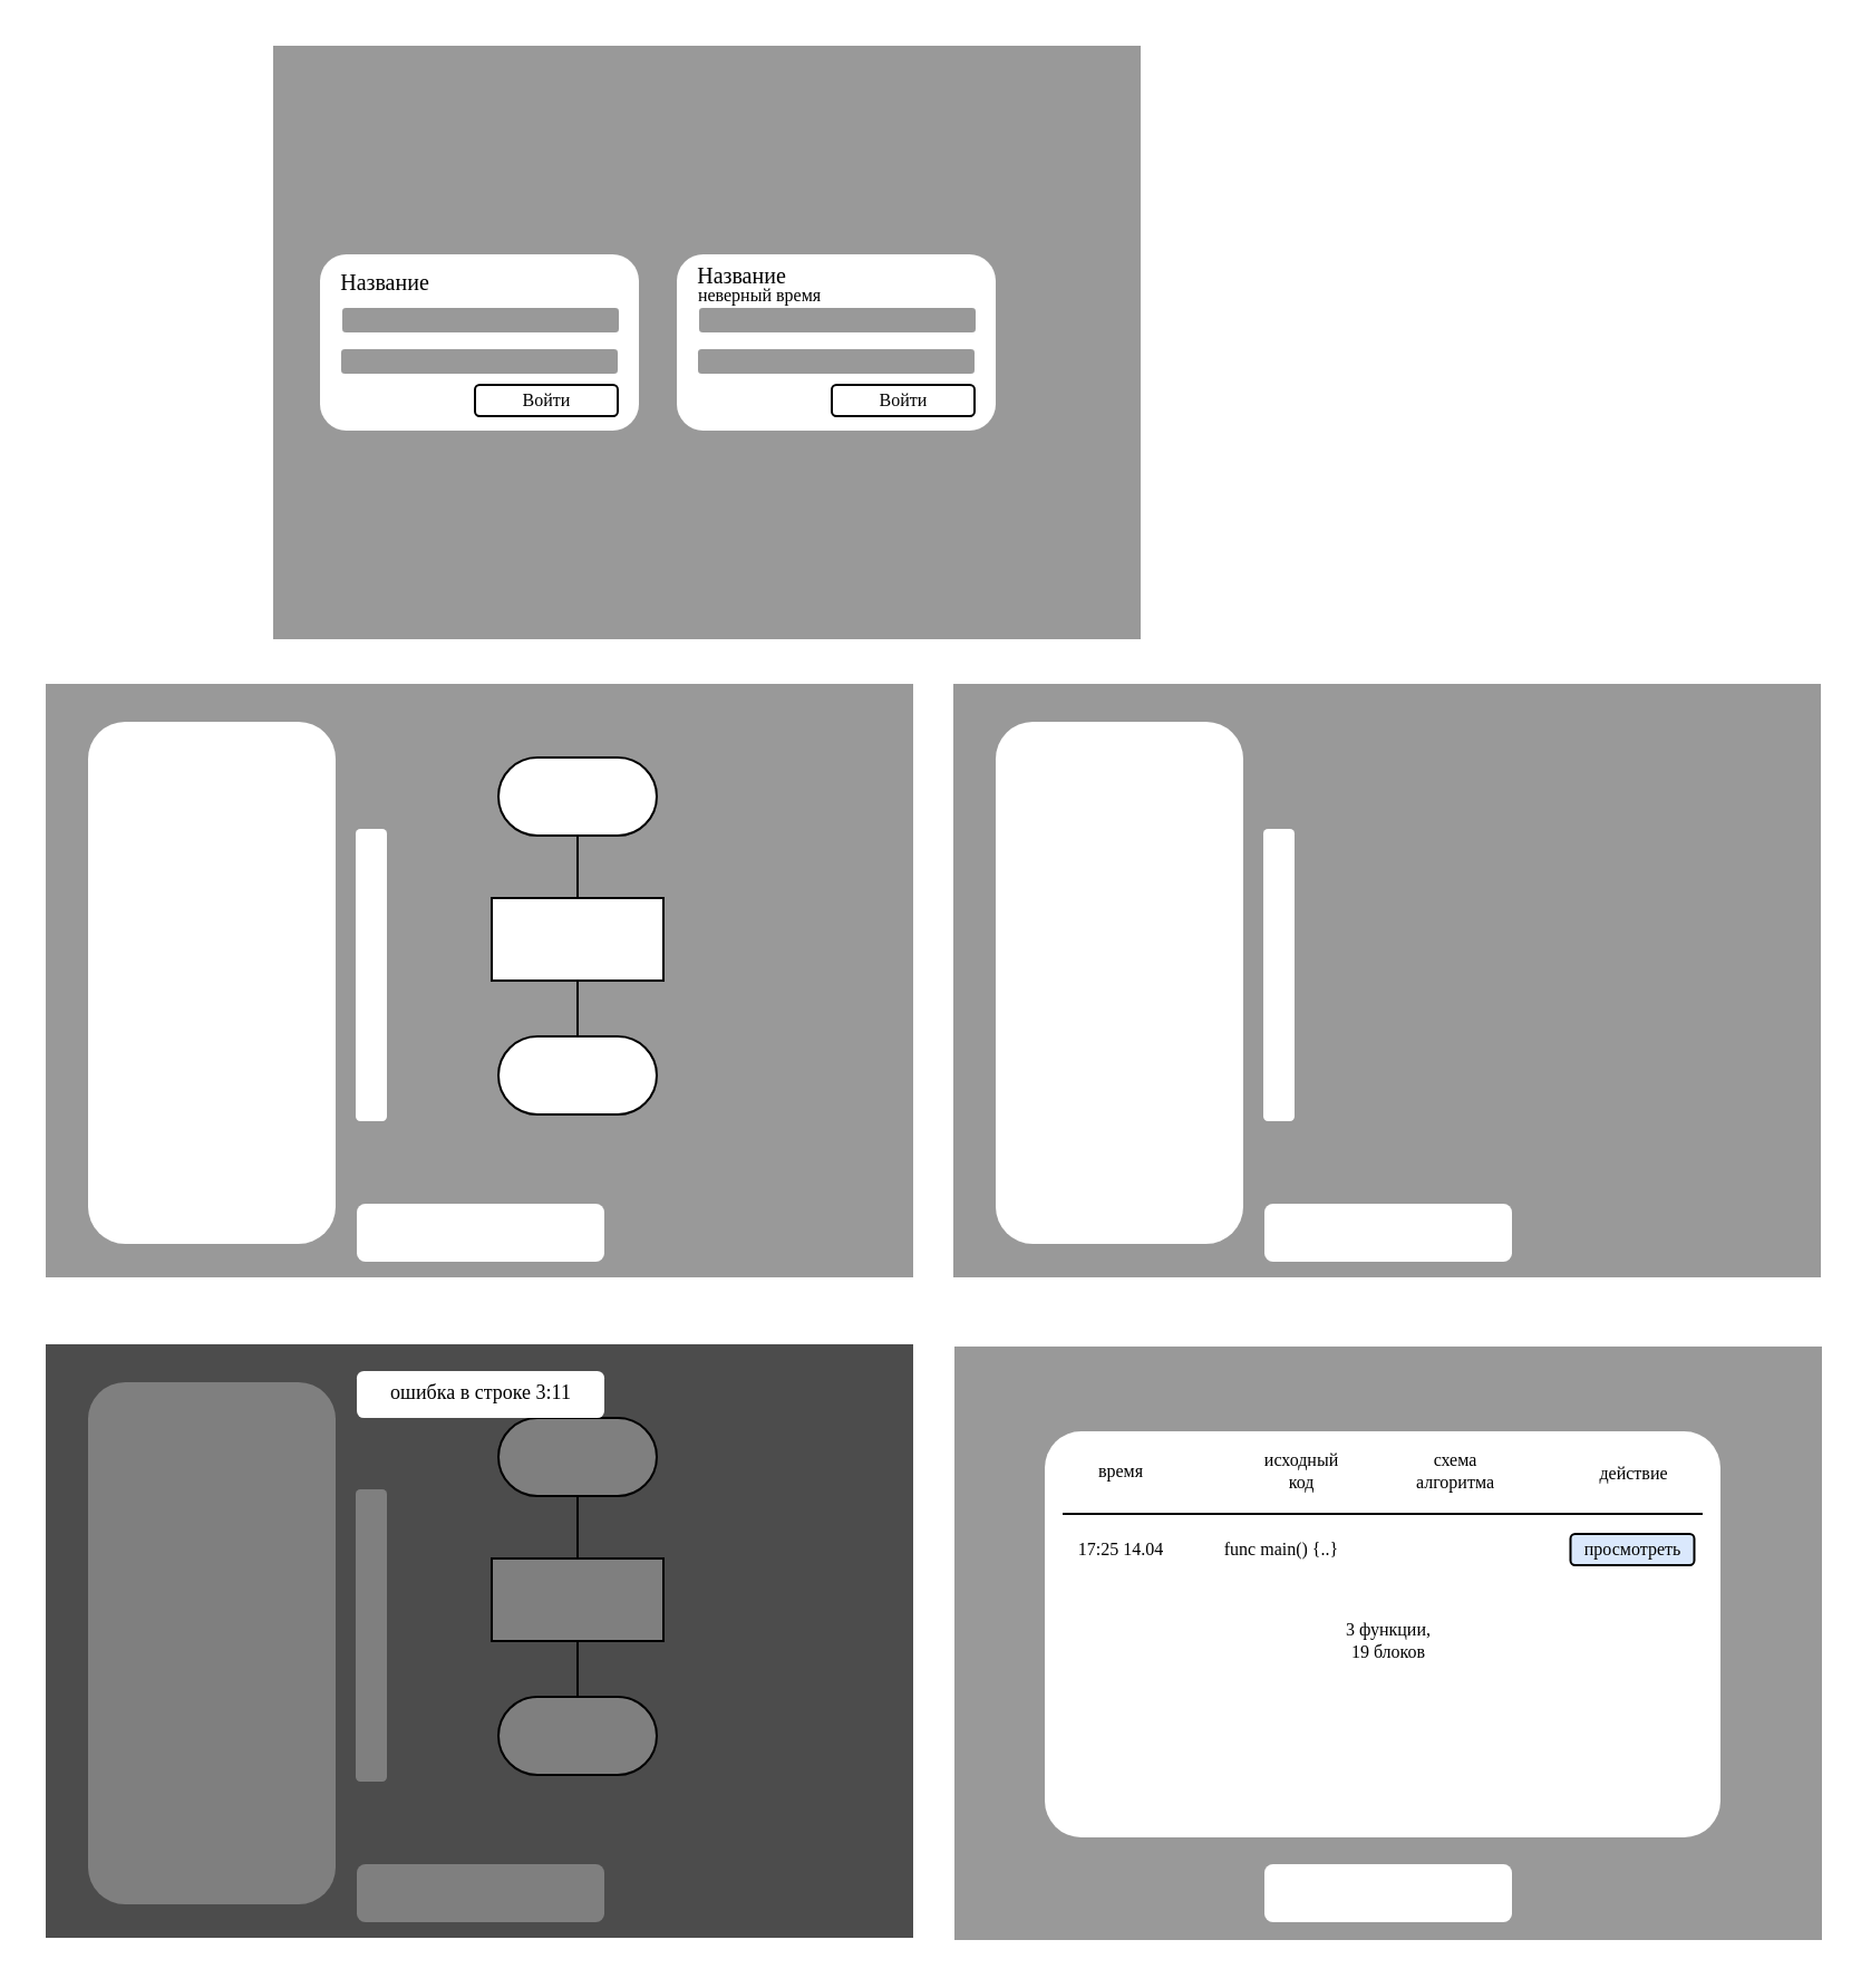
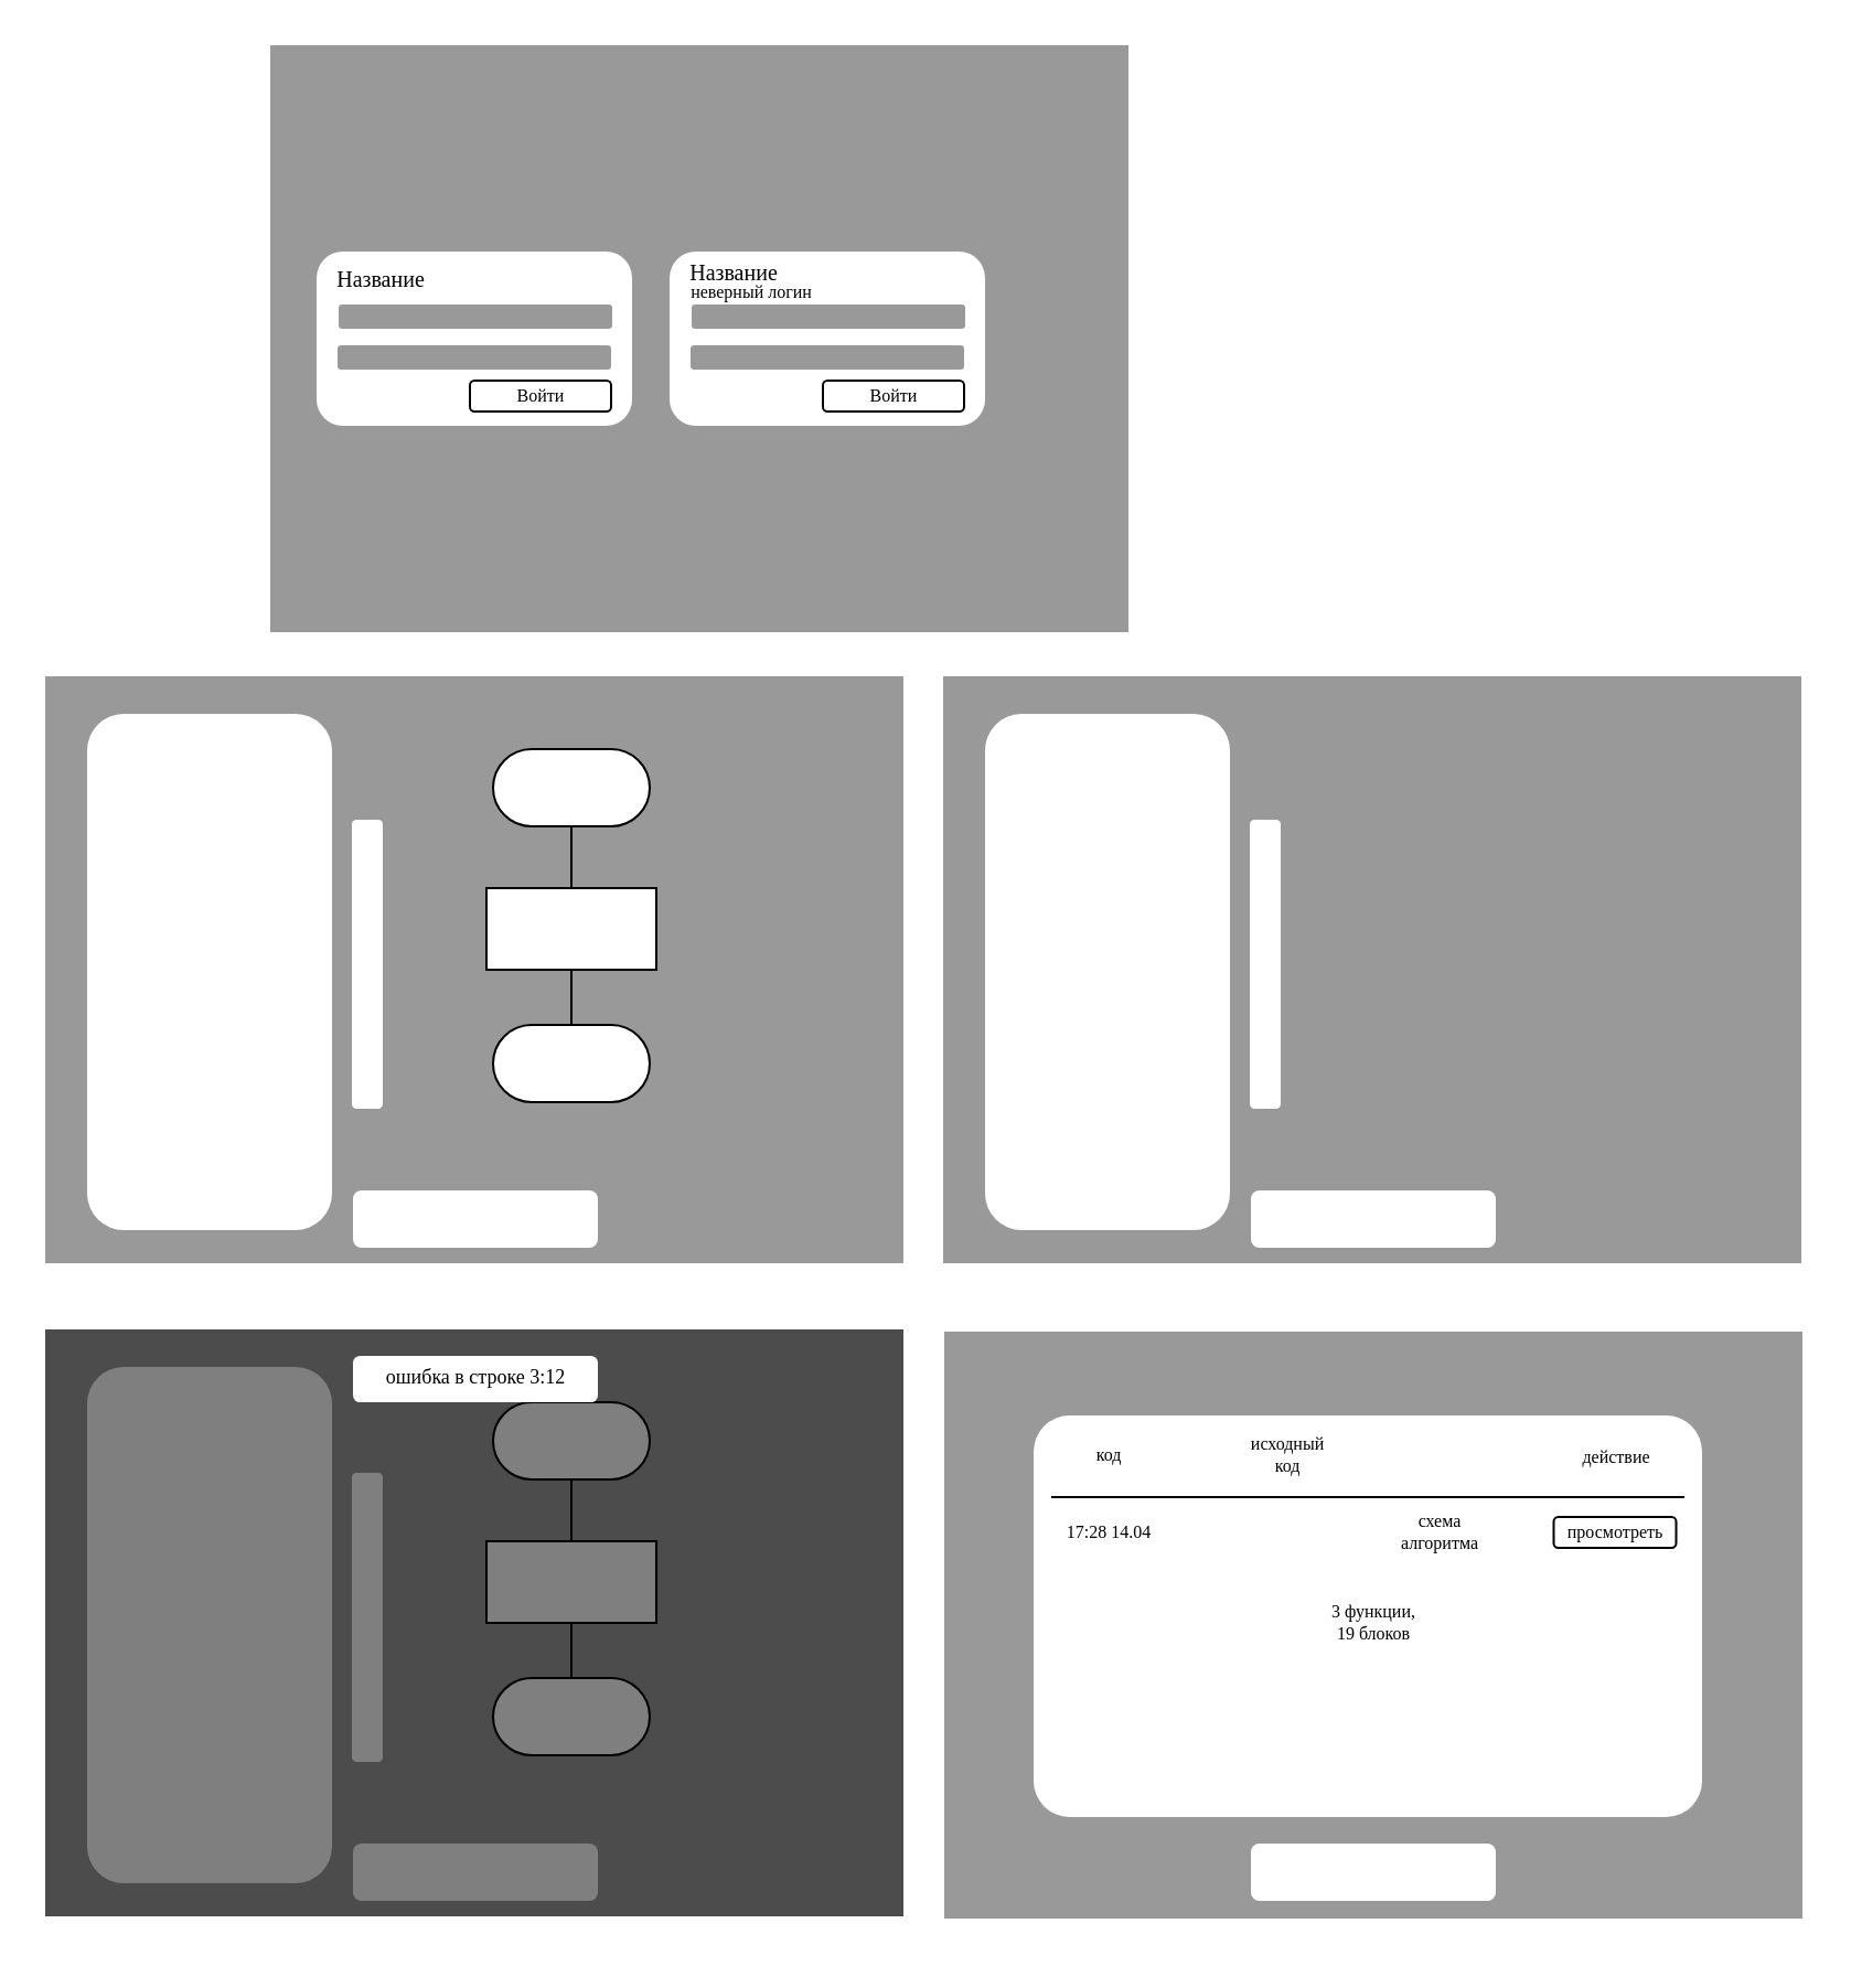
- <mxCell id="13" value="неверный время" style="text;html=1;align=center;verticalAlign=middle;resizable=0;points=[];autosize=1;strokeColor=none;fillColor=none;fontFamily=Times New Roman;fontSize=8;" parent="1" vertex="1"><mxGeometry x="303" y="121" width="73" height="22" as="geometry" /></mxCell>
+ <mxCell id="13" value="неверный логин" style="text;html=1;align=center;verticalAlign=middle;resizable=0;points=[];autosize=1;strokeColor=none;fillColor=none;fontFamily=Times New Roman;fontSize=8;" parent="1" vertex="1"><mxGeometry x="303" y="121" width="73" height="22" as="geometry" /></mxCell>
- <mxCell id="36" value="ошибка в строке 3:11" style="text;html=1;align=center;verticalAlign=middle;resizable=0;points=[];autosize=1;strokeColor=none;fillColor=none;fontFamily=Times New Roman;fontSize=9;" parent="1" vertex="1"><mxGeometry x="165" y="612" width="99" height="23" as="geometry" /></mxCell>
+ <mxCell id="36" value="ошибка в строке 3:12" style="text;html=1;align=center;verticalAlign=middle;resizable=0;points=[];autosize=1;strokeColor=none;fillColor=none;fontFamily=Times New Roman;fontSize=9;" parent="1" vertex="1"><mxGeometry x="165" y="612" width="99" height="23" as="geometry" /></mxCell>
- <mxCell id="40" value="время" style="text;html=1;align=center;verticalAlign=middle;resizable=0;points=[];autosize=1;strokeColor=none;fillColor=none;fontSize=8;fontFamily=Times New Roman;" parent="1" vertex="1"><mxGeometry x="482.5" y="648" width="38" height="22" as="geometry" /></mxCell>
+ <mxCell id="40" value="код" style="text;html=1;align=center;verticalAlign=middle;resizable=0;points=[];autosize=1;strokeColor=none;fillColor=none;fontSize=8;fontFamily=Times New Roman;" parent="1" vertex="1"><mxGeometry x="482.5" y="648" width="38" height="22" as="geometry" /></mxCell>
- <mxCell id="42" value="схема&lt;br&gt;алгоритма" style="text;html=1;align=center;verticalAlign=middle;resizable=0;points=[];autosize=1;strokeColor=none;fillColor=none;fontSize=8;fontFamily=Times New Roman;" parent="1" vertex="1"><mxGeometry x="625" y="643.5" width="53" height="31" as="geometry" /></mxCell>
+ <mxCell id="42" value="схема&lt;br&gt;алгоритма" style="text;html=1;align=center;verticalAlign=middle;resizable=0;points=[];autosize=1;strokeColor=none;fillColor=none;fontSize=8;fontFamily=Times New Roman;" parent="1" vertex="1"><mxGeometry x="625" y="678.5" width="53" height="31" as="geometry" /></mxCell>
- <mxCell id="46" value="17:25 14.04" style="text;html=1;align=center;verticalAlign=middle;resizable=0;points=[];autosize=1;strokeColor=none;fillColor=none;fontSize=8;fontFamily=Times New Roman;" parent="1" vertex="1"><mxGeometry x="473.5" y="683" width="56" height="22" as="geometry" /></mxCell>
+ <mxCell id="46" value="17:28 14.04" style="text;html=1;align=center;verticalAlign=middle;resizable=0;points=[];autosize=1;strokeColor=none;fillColor=none;fontSize=8;fontFamily=Times New Roman;" parent="1" vertex="1"><mxGeometry x="473.5" y="683" width="56" height="22" as="geometry" /></mxCell>
- <mxCell id="47" value="func main() {..}" style="text;html=1;align=center;verticalAlign=middle;resizable=0;points=[];autosize=1;strokeColor=none;fillColor=none;fontSize=8;fontFamily=Times New Roman;" parent="1" vertex="1"><mxGeometry x="539" y="683" width="69" height="22" as="geometry" /></mxCell>
- <mxCell id="44" value="просмотреть" style="rounded=1;whiteSpace=wrap;html=1;fontFamily=Times New Roman;fontSize=8;strokeWidth=1;fillColor=#dae8fc;" parent="1" vertex="1"><mxGeometry x="703.75" y="687" width="55.5" height="14" as="geometry" /></mxCell>
+ <mxCell id="44" value="просмотреть" style="rounded=1;whiteSpace=wrap;html=1;fontFamily=Times New Roman;fontSize=8;strokeWidth=1;" parent="1" vertex="1"><mxGeometry x="703.75" y="687" width="55.5" height="14" as="geometry" /></mxCell>
